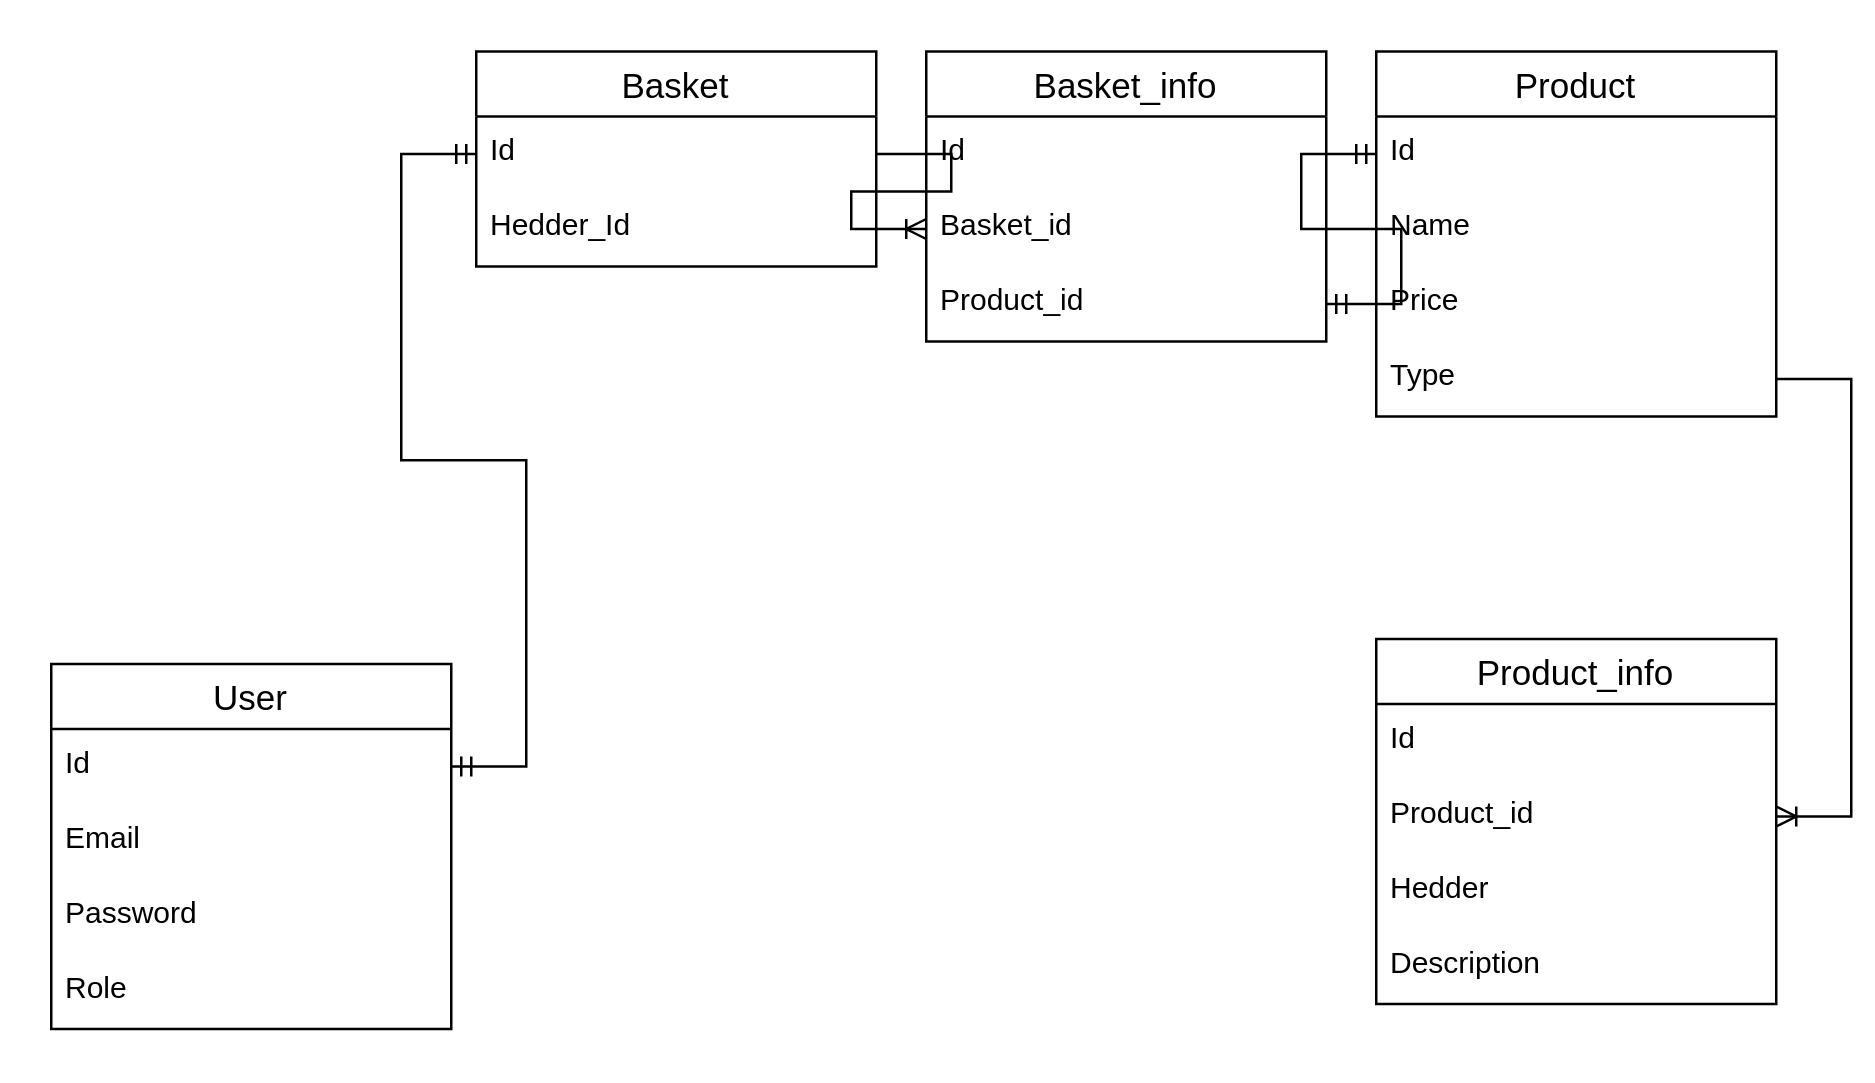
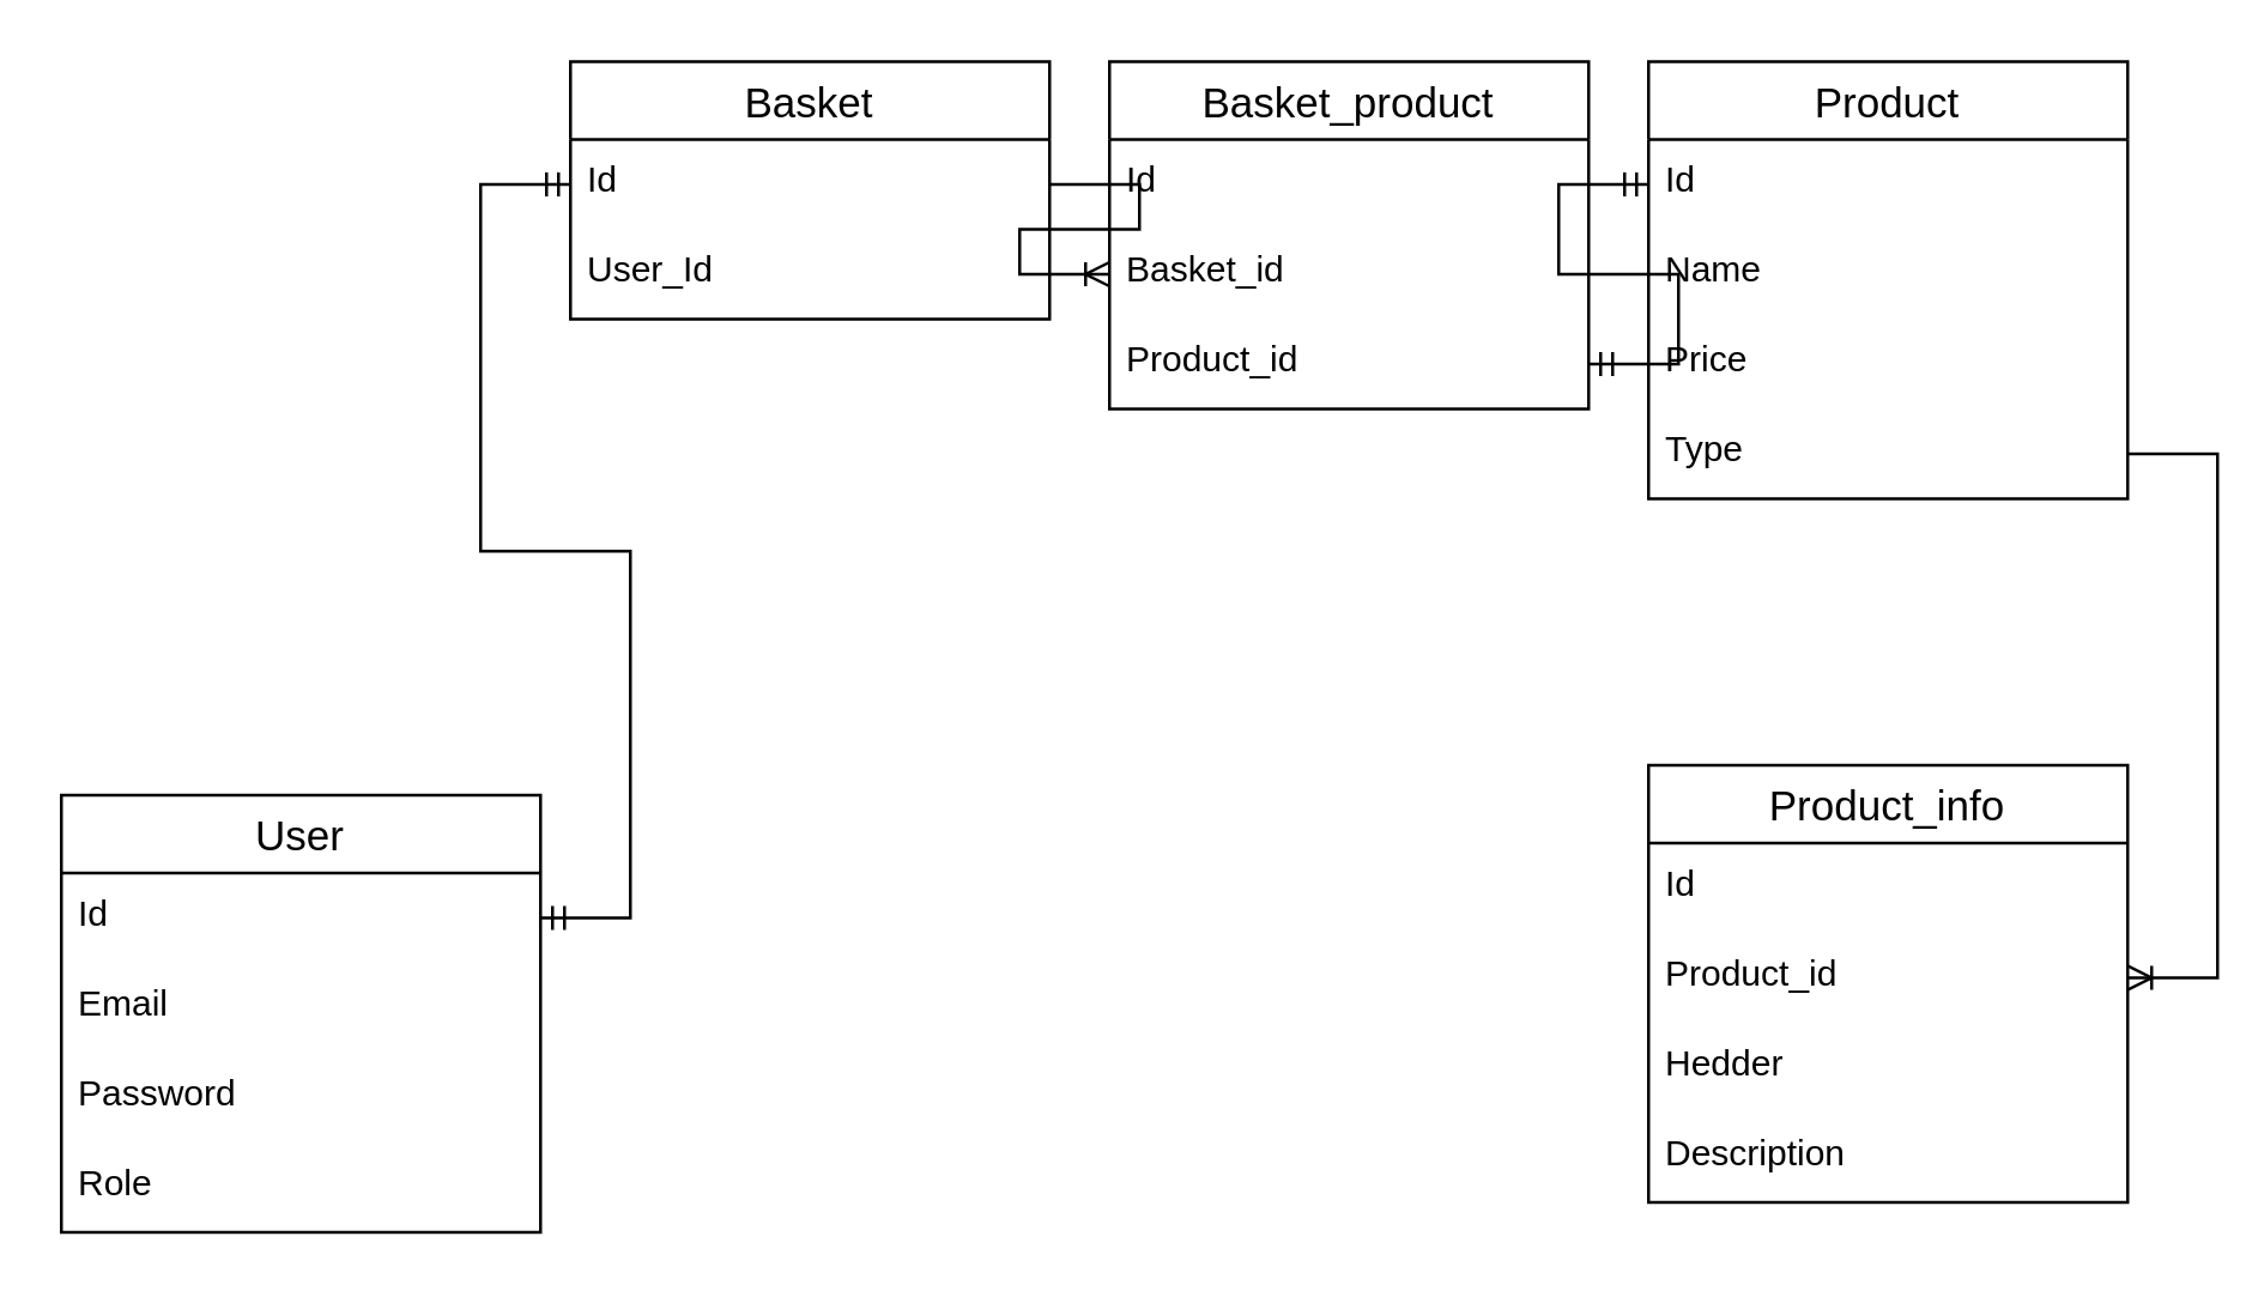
- <mxCell id="22" value="Basket_info" style="swimlane;fontStyle=0;childLayout=stackLayout;horizontal=1;startSize=26;horizontalStack=0;resizeParent=1;resizeParentMax=0;resizeLast=0;collapsible=1;marginBottom=0;align=center;fontSize=14;" parent="1" vertex="1"><mxGeometry x="370" y="20" width="160" height="116" as="geometry" /></mxCell>
+ <mxCell id="22" value="Basket_product" style="swimlane;fontStyle=0;childLayout=stackLayout;horizontal=1;startSize=26;horizontalStack=0;resizeParent=1;resizeParentMax=0;resizeLast=0;collapsible=1;marginBottom=0;align=center;fontSize=14;" parent="1" vertex="1"><mxGeometry x="370" y="20" width="160" height="116" as="geometry" /></mxCell>
- <mxCell id="9" value="Hedder_Id" style="text;strokeColor=none;fillColor=none;spacingLeft=4;spacingRight=4;overflow=hidden;rotatable=0;points=[[0,0.5],[1,0.5]];portConstraint=eastwest;fontSize=12;" parent="7" vertex="1"><mxGeometry y="56" width="160" height="30" as="geometry" /></mxCell>
+ <mxCell id="9" value="User_Id" style="text;strokeColor=none;fillColor=none;spacingLeft=4;spacingRight=4;overflow=hidden;rotatable=0;points=[[0,0.5],[1,0.5]];portConstraint=eastwest;fontSize=12;" parent="7" vertex="1"><mxGeometry y="56" width="160" height="30" as="geometry" /></mxCell>
